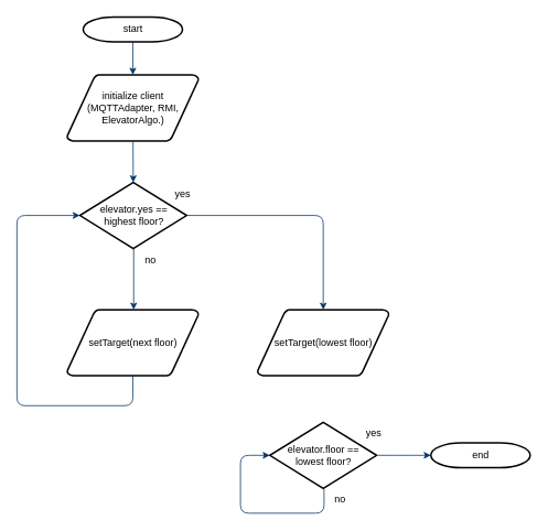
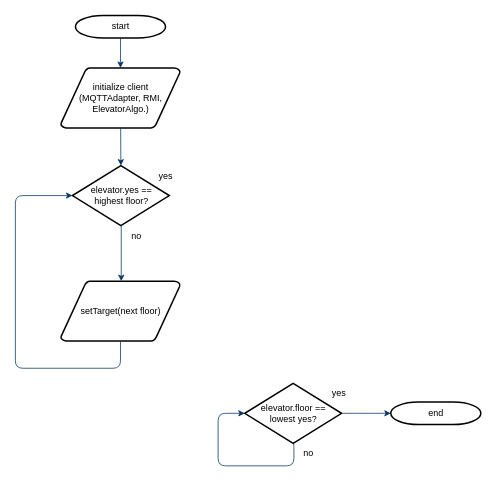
- <mxCell id="8" value="" style="edgeStyle=elbowEdgeStyle;elbow=horizontal;exitX=1;exitY=0.5;exitPerimeter=0;fontStyle=1;strokeColor=#003366;strokeWidth=1;html=1;entryX=0.5;entryY=0;entryDx=0;entryDy=0;entryPerimeter=0;" parent="1" source="5" target="14" edge="1"><mxGeometry x="381" y="28.5" width="100" height="100" as="geometry"><mxPoint x="590" y="407" as="sourcePoint" /><mxPoint x="400" y="370" as="targetPoint" /><Array as="points"><mxPoint x="390" y="310" /></Array></mxGeometry></mxCell>
- <mxCell id="14" value="setTarget(lowest floor)" style="shape=mxgraph.flowchart.data;strokeWidth=2;gradientColor=none;gradientDirection=north;fontStyle=0;html=1;" vertex="1" parent="1"><mxGeometry x="310.5" y="374" width="159" height="80" as="geometry" /></mxCell>
- <mxCell id="15" value="elevator.floor ==&lt;br&gt;lowest floor?" style="shape=mxgraph.flowchart.decision;strokeWidth=2;gradientColor=none;gradientDirection=north;fontStyle=0;html=1;" vertex="1" parent="1"><mxGeometry x="325.5" y="510" width="129" height="80" as="geometry" /></mxCell>
+ <mxCell id="15" value="elevator.floor ==&lt;br&gt;lowest yes?" style="shape=mxgraph.flowchart.decision;strokeWidth=2;gradientColor=none;gradientDirection=north;fontStyle=0;html=1;" vertex="1" parent="1"><mxGeometry x="325.5" y="510" width="129" height="80" as="geometry" /></mxCell>
